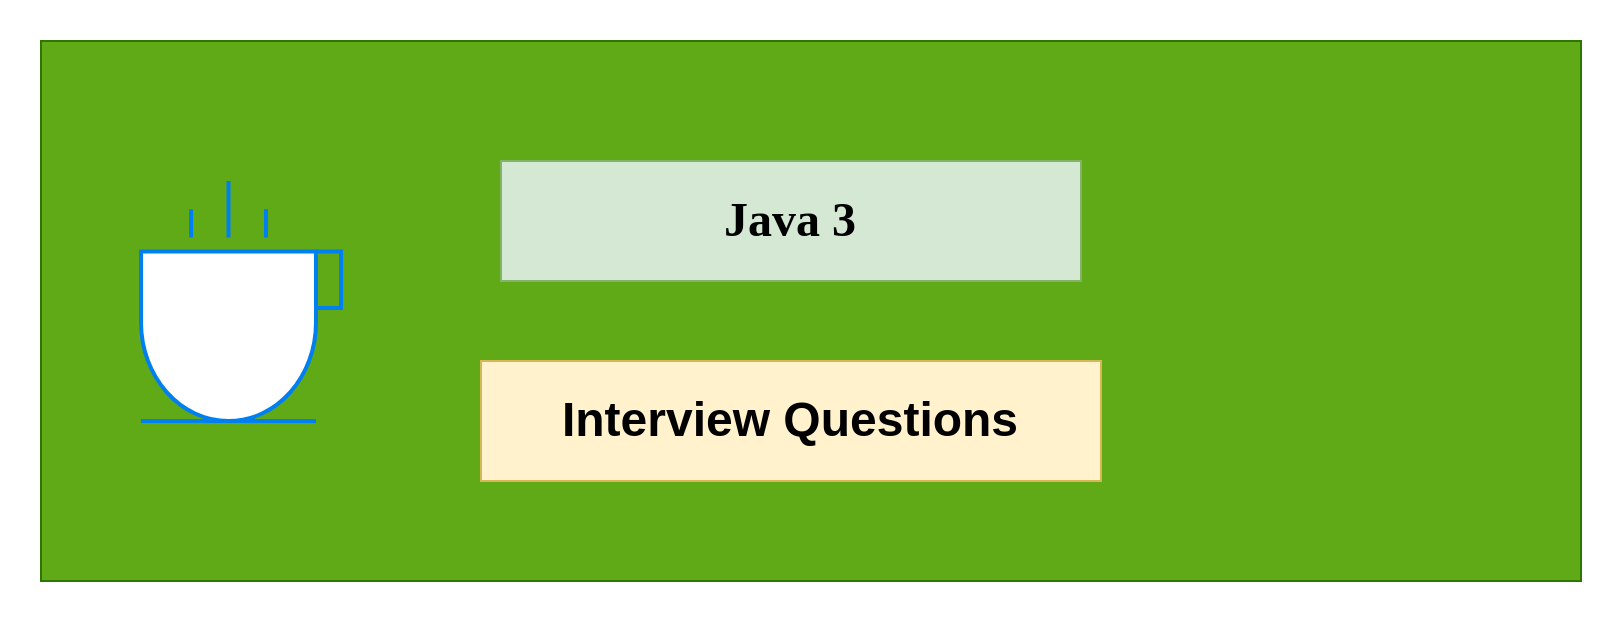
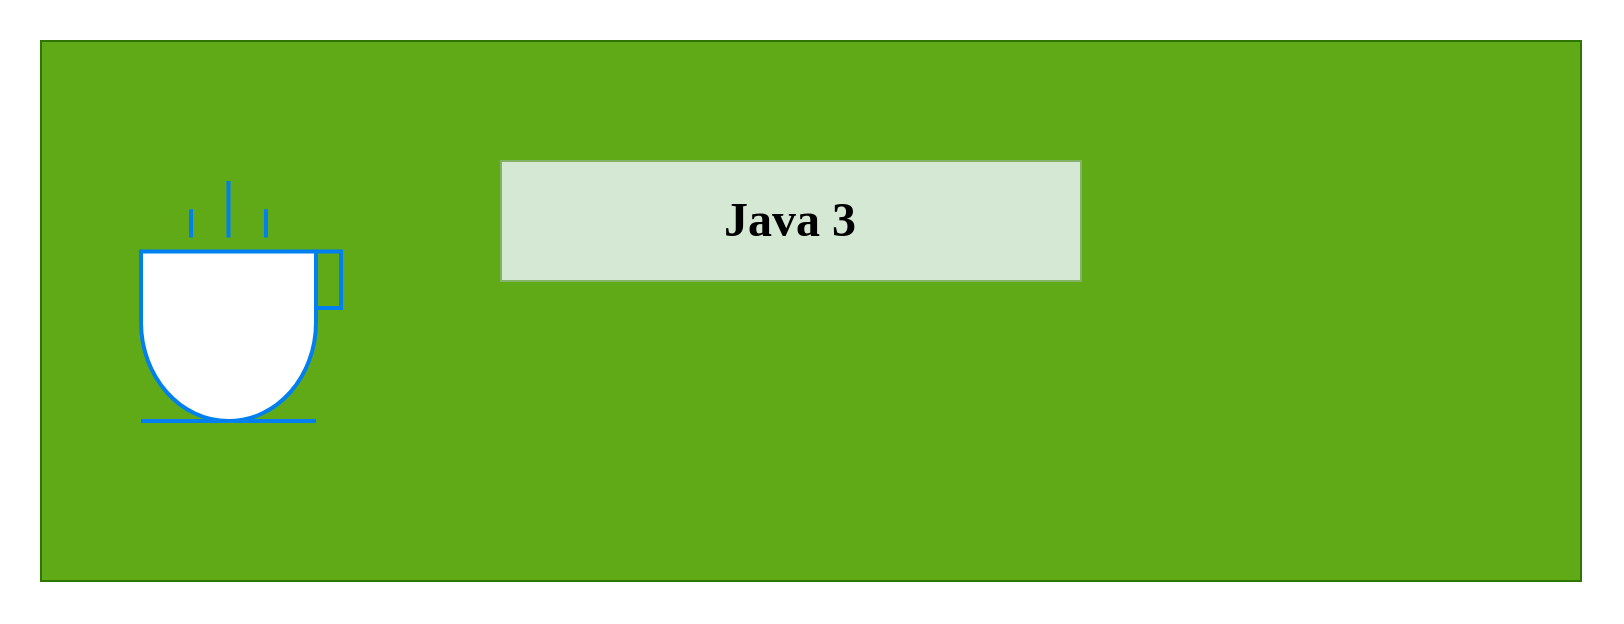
- <mxCell id="4" value="&lt;h1&gt;Interview Questions&lt;/h1&gt;" style="rounded=0;whiteSpace=wrap;html=1;fillColor=#fff2cc;strokeColor=#d6b656;" vertex="1" parent="1"><mxGeometry x="240" y="180" width="310" height="60" as="geometry" /></mxCell>
